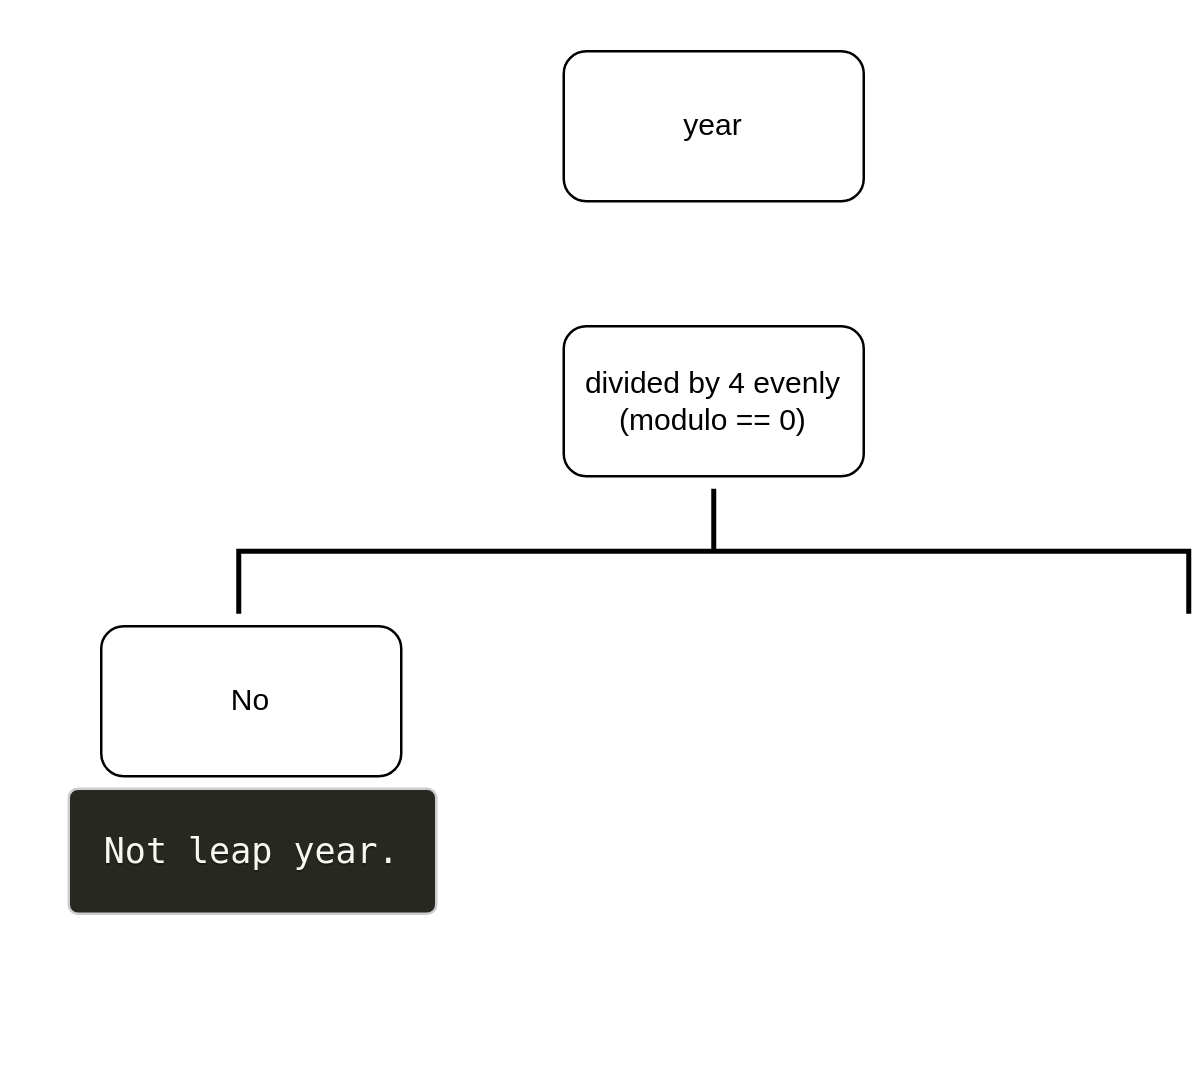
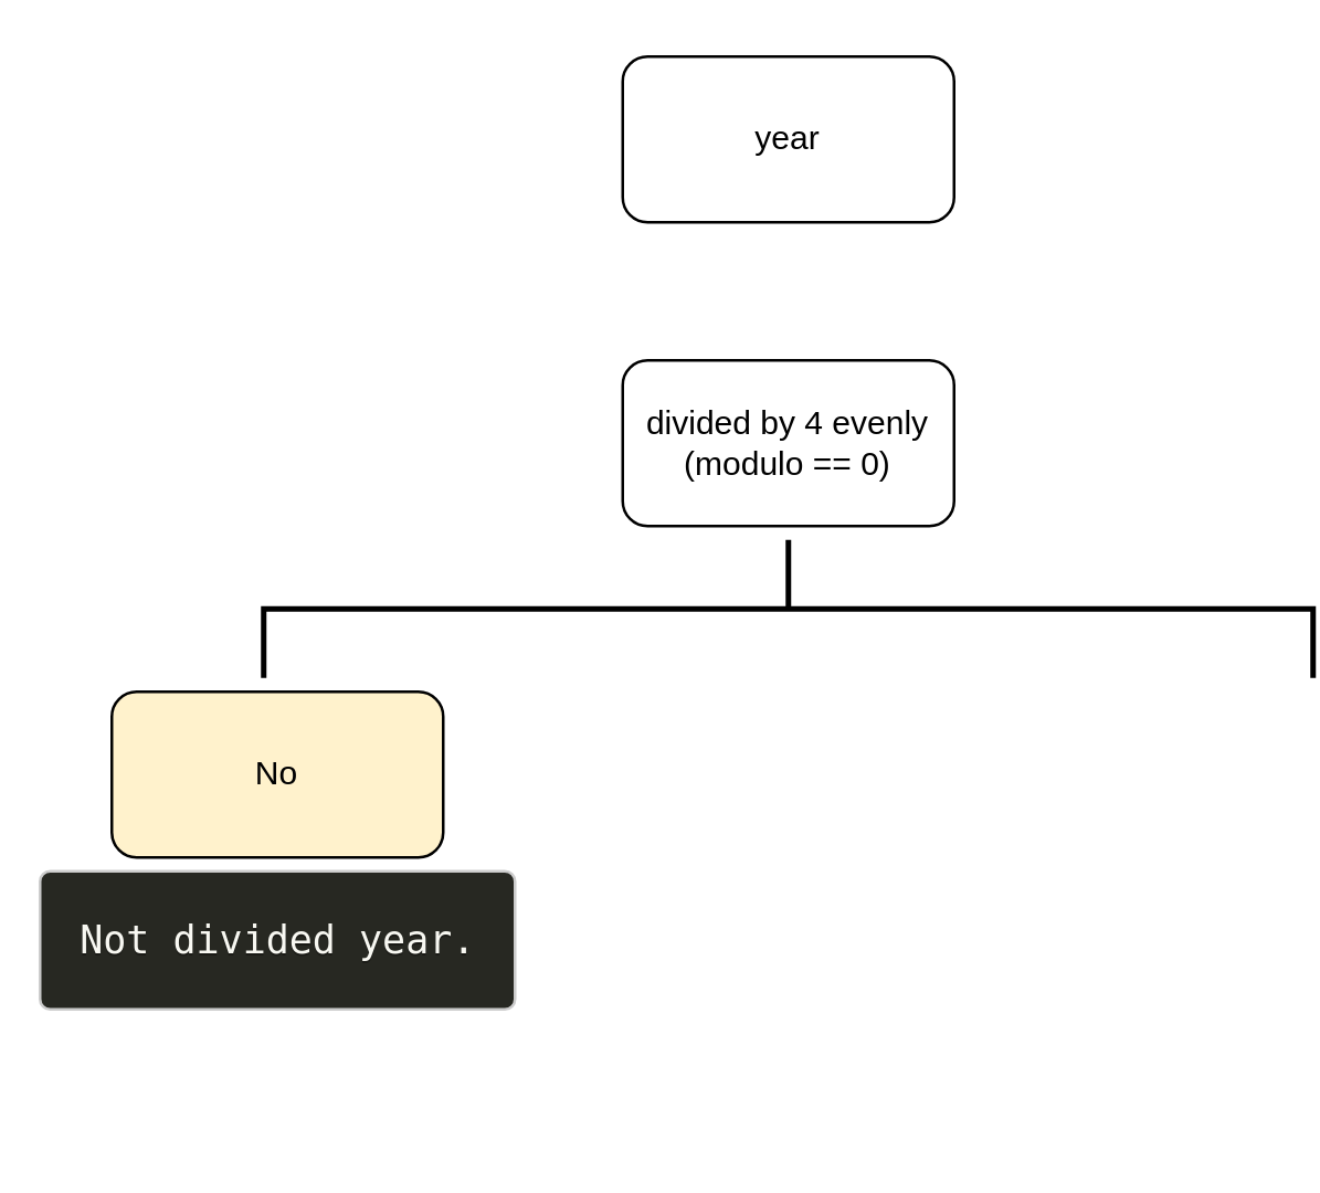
- <mxCell id="5" value="No" style="rounded=1;whiteSpace=wrap;html=1;" vertex="1" parent="1"><mxGeometry x="40" y="250" width="120" height="60" as="geometry" /></mxCell>
+ <mxCell id="5" value="No" style="rounded=1;whiteSpace=wrap;html=1;fillColor=#fff2cc;" vertex="1" parent="1"><mxGeometry x="40" y="250" width="120" height="60" as="geometry" /></mxCell>
- <mxCell id="6" value="&lt;pre style=&quot;box-sizing: inherit; font-family: Consolas, Monaco, &amp;quot;Andale Mono&amp;quot;, &amp;quot;Ubuntu Mono&amp;quot;, monospace; font-size: 14px; margin-top: 0.5em; margin-bottom: 0.5em; border-style: solid; border-image: initial; border-color: var(--clr-color-neutral-400,#ccc); border-width: var(--clr-global-borderwidth,0.05rem); border-radius: 0.3em; color: rgb(248, 248, 242); background: rgb(39, 40, 34); text-shadow: rgba(0, 0, 0, 0.3) 0px 1px; text-align: left; word-break: normal; overflow-wrap: normal; line-height: 1.5; tab-size: 4; hyphens: none; padding: 1em; overflow: auto;&quot; tabindex=&quot;0&quot; class=&quot;language-plaintext&quot;&gt;&lt;code style=&quot;box-sizing: inherit; font-family: Consolas, Monaco, &amp;quot;Andale Mono&amp;quot;, &amp;quot;Ubuntu Mono&amp;quot;, monospace; font-size: 1em; overflow: auto; border-radius: 0.3em; background: none; text-shadow: rgba(0, 0, 0, 0.3) 0px 1px; word-spacing: normal; word-break: normal; overflow-wrap: normal; line-height: 1.5; tab-size: 4; hyphens: none;&quot; class=&quot;language-plaintext&quot;&gt;Not leap year.&lt;/code&gt;&lt;/pre&gt;" style="text;html=1;align=center;verticalAlign=middle;resizable=0;points=[];autosize=1;strokeColor=none;fillColor=none;" vertex="1" parent="1"><mxGeometry x="20" y="300" width="160" height="80" as="geometry" /></mxCell>
+ <mxCell id="6" value="&lt;pre style=&quot;box-sizing: inherit; font-family: Consolas, Monaco, &amp;quot;Andale Mono&amp;quot;, &amp;quot;Ubuntu Mono&amp;quot;, monospace; font-size: 14px; margin-top: 0.5em; margin-bottom: 0.5em; border-style: solid; border-image: initial; border-color: var(--clr-color-neutral-400,#ccc); border-width: var(--clr-global-borderwidth,0.05rem); border-radius: 0.3em; color: rgb(248, 248, 242); background: rgb(39, 40, 34); text-shadow: rgba(0, 0, 0, 0.3) 0px 1px; text-align: left; word-break: normal; overflow-wrap: normal; line-height: 1.5; tab-size: 4; hyphens: none; padding: 1em; overflow: auto;&quot; tabindex=&quot;0&quot; class=&quot;language-plaintext&quot;&gt;&lt;code style=&quot;box-sizing: inherit; font-family: Consolas, Monaco, &amp;quot;Andale Mono&amp;quot;, &amp;quot;Ubuntu Mono&amp;quot;, monospace; font-size: 1em; overflow: auto; border-radius: 0.3em; background: none; text-shadow: rgba(0, 0, 0, 0.3) 0px 1px; word-spacing: normal; word-break: normal; overflow-wrap: normal; line-height: 1.5; tab-size: 4; hyphens: none;&quot; class=&quot;language-plaintext&quot;&gt;Not divided year.&lt;/code&gt;&lt;/pre&gt;" style="text;html=1;align=center;verticalAlign=middle;resizable=0;points=[];autosize=1;strokeColor=none;fillColor=none;" vertex="1" parent="1"><mxGeometry x="20" y="300" width="160" height="80" as="geometry" /></mxCell>
